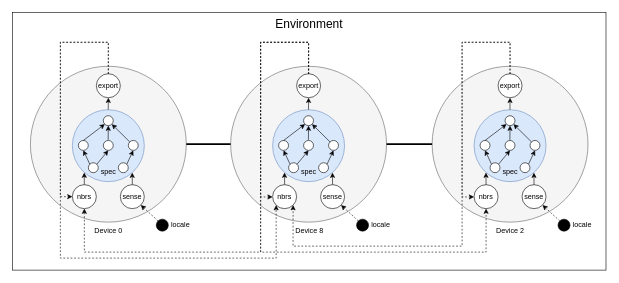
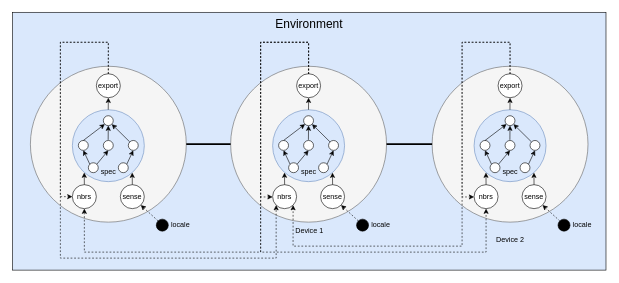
- <mxCell id="2" value="Environment" style="rounded=0;whiteSpace=wrap;html=1;verticalAlign=top;fontSize=20;" parent="1" vertex="1"><mxGeometry x="20" y="20" width="990" height="430" as="geometry" /></mxCell>
+ <mxCell id="2" value="Environment" style="rounded=0;whiteSpace=wrap;html=1;verticalAlign=top;fontSize=20;fillColor=#dae8fc;" parent="1" vertex="1"><mxGeometry x="20" y="20" width="990" height="430" as="geometry" /></mxCell>
- <mxCell id="68" value="Device 0" style="text;html=1;align=center;verticalAlign=middle;resizable=0;points=[];autosize=1;strokeColor=none;fillColor=none;" parent="1" vertex="1"><mxGeometry x="145" y="370" width="70" height="30" as="geometry" /></mxCell>
- <mxCell id="69" value="Device 8" style="text;html=1;align=center;verticalAlign=middle;resizable=0;points=[];autosize=1;strokeColor=none;fillColor=none;" parent="1" vertex="1"><mxGeometry x="480" y="370" width="70" height="30" as="geometry" /></mxCell>
+ <mxCell id="69" value="Device 1" style="text;html=1;align=center;verticalAlign=middle;resizable=0;points=[];autosize=1;strokeColor=none;fillColor=none;" parent="1" vertex="1"><mxGeometry x="480" y="370" width="70" height="30" as="geometry" /></mxCell>
- <mxCell id="70" value="Device 2" style="text;html=1;align=center;verticalAlign=middle;resizable=0;points=[];autosize=1;strokeColor=none;fillColor=none;" parent="1" vertex="1"><mxGeometry x="815" y="370" width="70" height="30" as="geometry" /></mxCell>
+ <mxCell id="70" value="Device 2" style="text;html=1;align=center;verticalAlign=middle;resizable=0;points=[];autosize=1;strokeColor=none;fillColor=none;" parent="1" vertex="1"><mxGeometry x="815" y="385" width="70" height="30" as="geometry" /></mxCell>
